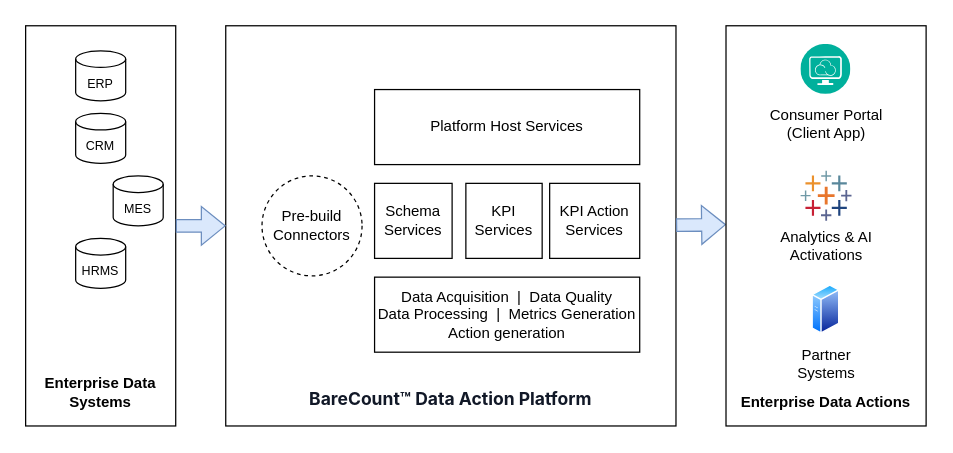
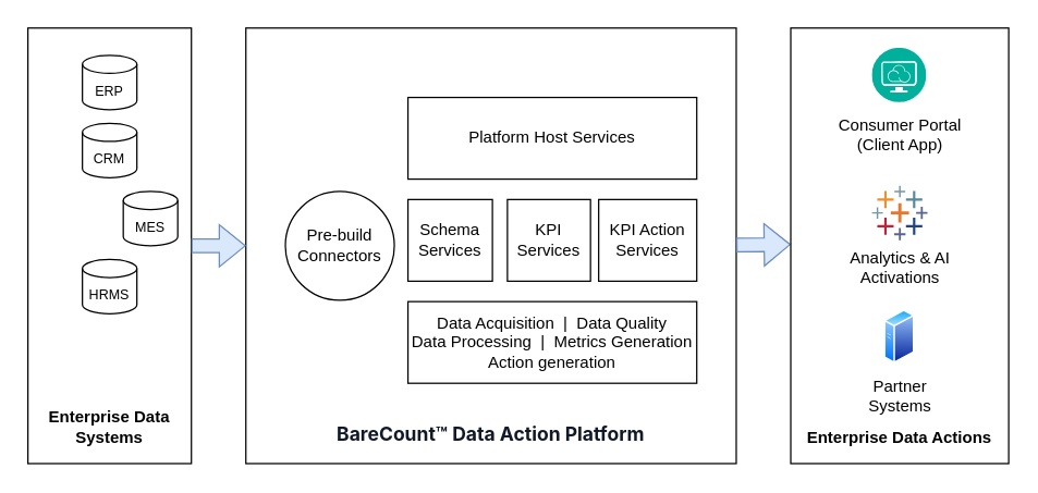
- <mxCell id="11" value="Pre-build&lt;div&gt;Connectors&lt;/div&gt;" style="ellipse;whiteSpace=wrap;html=1;aspect=fixed;dashed=1;" vertex="1" parent="10"><mxGeometry y="69" width="80" height="80" as="geometry" /></mxCell>
+ <mxCell id="11" value="Pre-build&lt;div&gt;Connectors&lt;/div&gt;" style="ellipse;whiteSpace=wrap;html=1;aspect=fixed;" vertex="1" parent="10"><mxGeometry y="69" width="80" height="80" as="geometry" /></mxCell>
